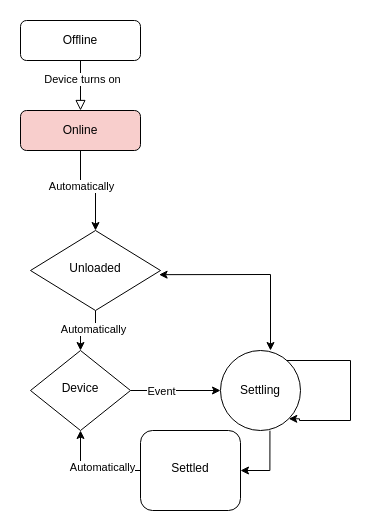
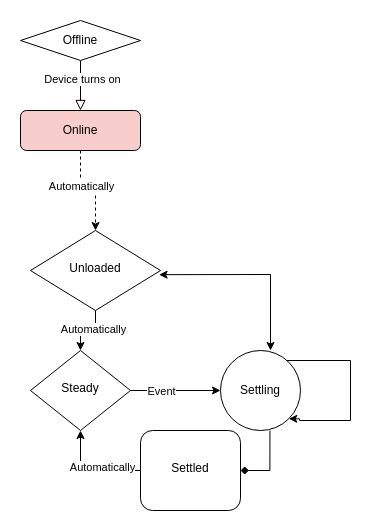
- <mxCell id="4" value="Offline" style="rounded=1;whiteSpace=wrap;html=1;fontSize=12;glass=0;strokeWidth=1;shadow=0;" parent="1" vertex="1"><mxGeometry x="20" y="20" width="120" height="40" as="geometry" /></mxCell>
+ <mxCell id="4" value="Offline" style="rhombus;whiteSpace=wrap;html=1;fontSize=12;glass=0;strokeWidth=1;shadow=0;" parent="1" vertex="1"><mxGeometry x="20" y="20" width="120" height="40" as="geometry" /></mxCell>
- <mxCell id="8" style="edgeStyle=orthogonalEdgeStyle;rounded=0;orthogonalLoop=1;jettySize=auto;html=1;entryX=0.5;entryY=0;entryDx=0;entryDy=0;" edge="1" parent="1" source="10" target="7"><mxGeometry relative="1" as="geometry" /></mxCell>
+ <mxCell id="8" style="edgeStyle=orthogonalEdgeStyle;rounded=0;orthogonalLoop=1;jettySize=auto;html=1;entryX=0.5;entryY=0;entryDx=0;entryDy=0;dashed=1;" edge="1" parent="1" source="10" target="7"><mxGeometry relative="1" as="geometry" /></mxCell>
- <mxCell id="13" value="Device" style="rhombus;whiteSpace=wrap;html=1;shadow=0;fontFamily=Helvetica;fontSize=12;align=center;strokeWidth=1;spacing=6;spacingTop=-4;" vertex="1" parent="1"><mxGeometry x="30" y="350" width="100" height="80" as="geometry" /></mxCell>
+ <mxCell id="13" value="Steady" style="rhombus;whiteSpace=wrap;html=1;shadow=0;fontFamily=Helvetica;fontSize=12;align=center;strokeWidth=1;spacing=6;spacingTop=-4;" vertex="1" parent="1"><mxGeometry x="30" y="350" width="100" height="80" as="geometry" /></mxCell>
- <mxCell id="14" style="edgeStyle=orthogonalEdgeStyle;rounded=0;orthogonalLoop=1;jettySize=auto;html=1;entryX=1;entryY=0.5;entryDx=0;entryDy=0;exitX=0.618;exitY=1.002;exitDx=0;exitDy=0;exitPerimeter=0;" edge="1" parent="1" source="19" target="18"><mxGeometry relative="1" as="geometry"><mxPoint x="270" y="470" as="targetPoint" /><mxPoint x="270" y="430" as="sourcePoint" /><Array as="points"><mxPoint x="269" y="470" /></Array></mxGeometry></mxCell>
+ <mxCell id="14" style="edgeStyle=orthogonalEdgeStyle;rounded=0;orthogonalLoop=1;jettySize=auto;html=1;entryX=1;entryY=0.5;entryDx=0;entryDy=0;exitX=0.618;exitY=1.002;exitDx=0;exitDy=0;exitPerimeter=0;endArrow=diamond;" edge="1" parent="1" source="19" target="18"><mxGeometry relative="1" as="geometry"><mxPoint x="270" y="470" as="targetPoint" /><mxPoint x="270" y="430" as="sourcePoint" /><Array as="points"><mxPoint x="269" y="470" /></Array></mxGeometry></mxCell>
